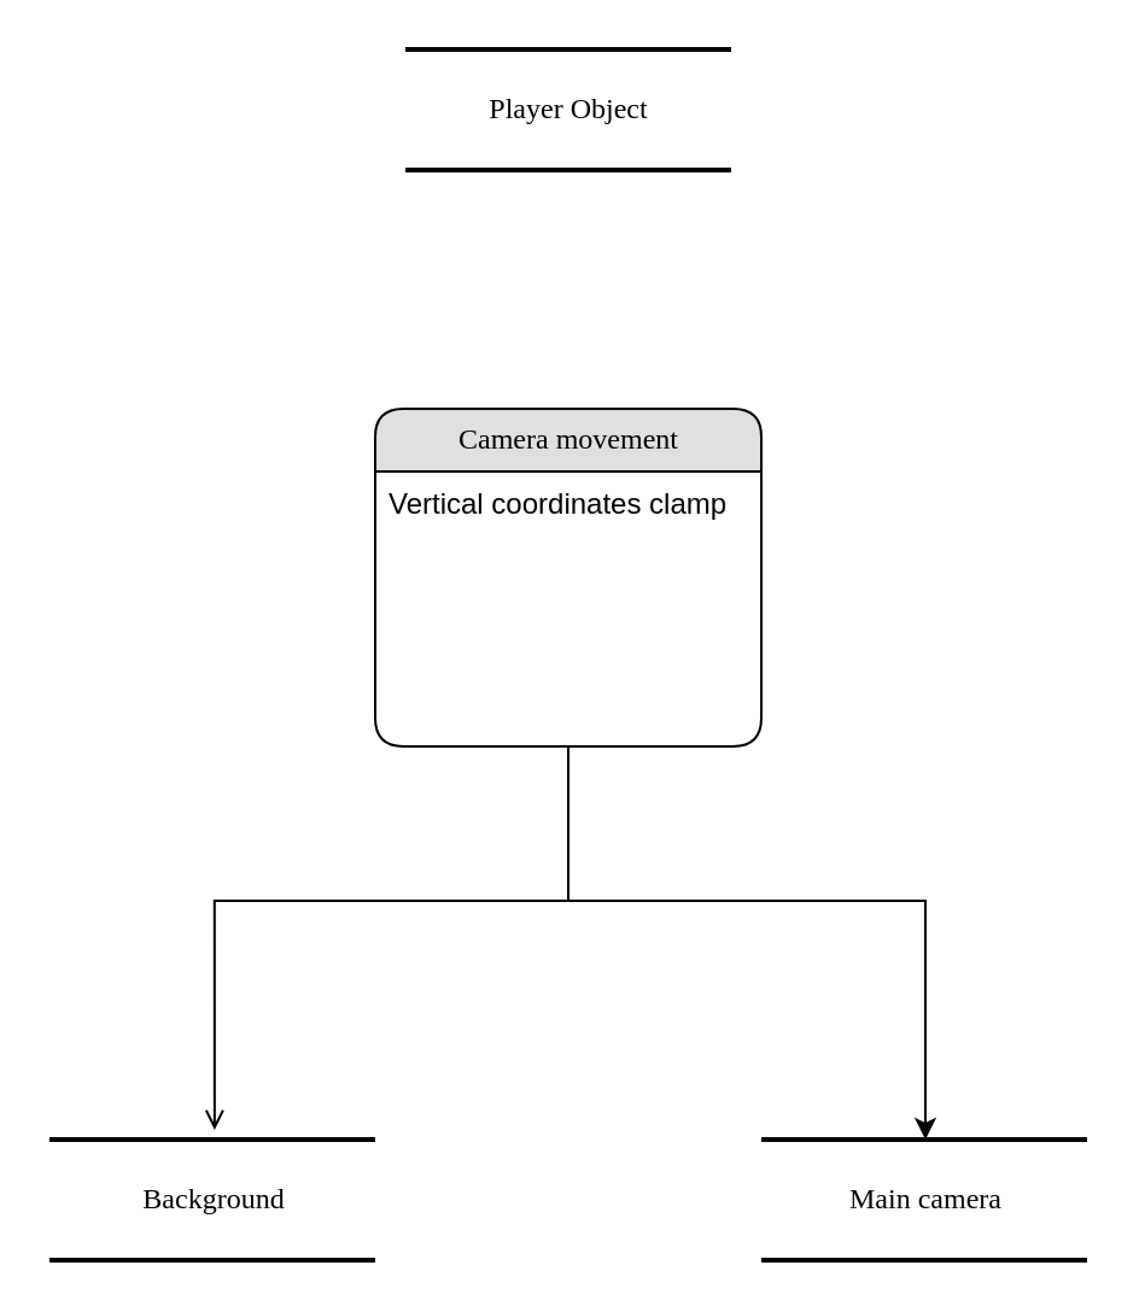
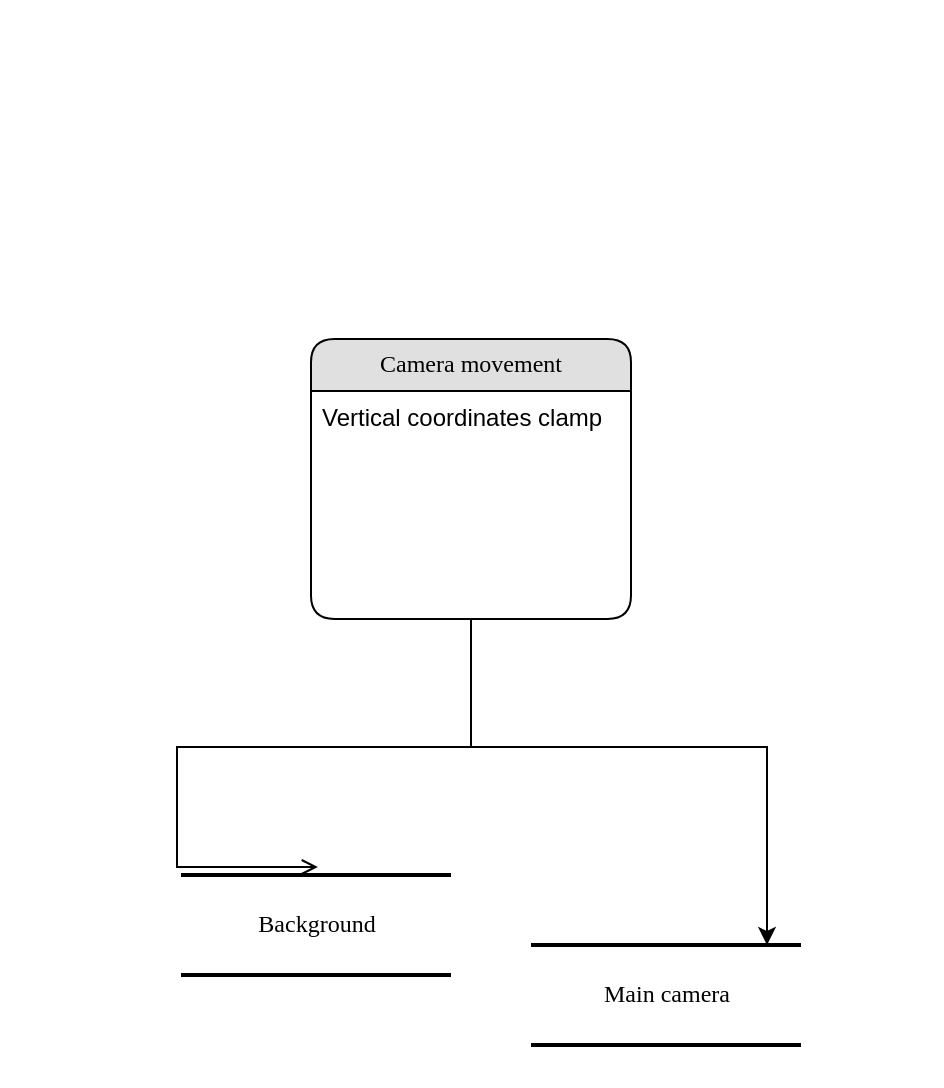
- <mxCell id="8" value="Player Object" style="html=1;rounded=0;shadow=0;comic=0;labelBackgroundColor=none;strokeWidth=2;fontFamily=Verdana;fontSize=12;align=center;shape=mxgraph.ios7ui.horLines;" vertex="1" parent="1"><mxGeometry x="167.5" y="20" width="135" height="50" as="geometry" /></mxCell>
- <mxCell id="2" value="Background" style="html=1;rounded=0;shadow=0;comic=0;labelBackgroundColor=none;strokeWidth=2;fontFamily=Verdana;fontSize=12;align=center;shape=mxgraph.ios7ui.horLines;" parent="1" vertex="1"><mxGeometry x="20" y="472" width="135" height="50" as="geometry" /></mxCell>
+ <mxCell id="2" value="Background" style="html=1;rounded=0;shadow=0;comic=0;labelBackgroundColor=none;strokeWidth=2;fontFamily=Verdana;fontSize=12;align=center;shape=mxgraph.ios7ui.horLines;" parent="1" vertex="1"><mxGeometry x="90" y="437" width="135" height="50" as="geometry" /></mxCell>
- <mxCell id="7" value="Main camera" style="html=1;rounded=0;shadow=0;comic=0;labelBackgroundColor=none;strokeWidth=2;fontFamily=Verdana;fontSize=12;align=center;shape=mxgraph.ios7ui.horLines;" vertex="1" parent="1"><mxGeometry x="315" y="472" width="135" height="50" as="geometry" /></mxCell>
+ <mxCell id="7" value="Main camera" style="html=1;rounded=0;shadow=0;comic=0;labelBackgroundColor=none;strokeWidth=2;fontFamily=Verdana;fontSize=12;align=center;shape=mxgraph.ios7ui.horLines;" vertex="1" parent="1"><mxGeometry x="265" y="472" width="135" height="50" as="geometry" /></mxCell>
